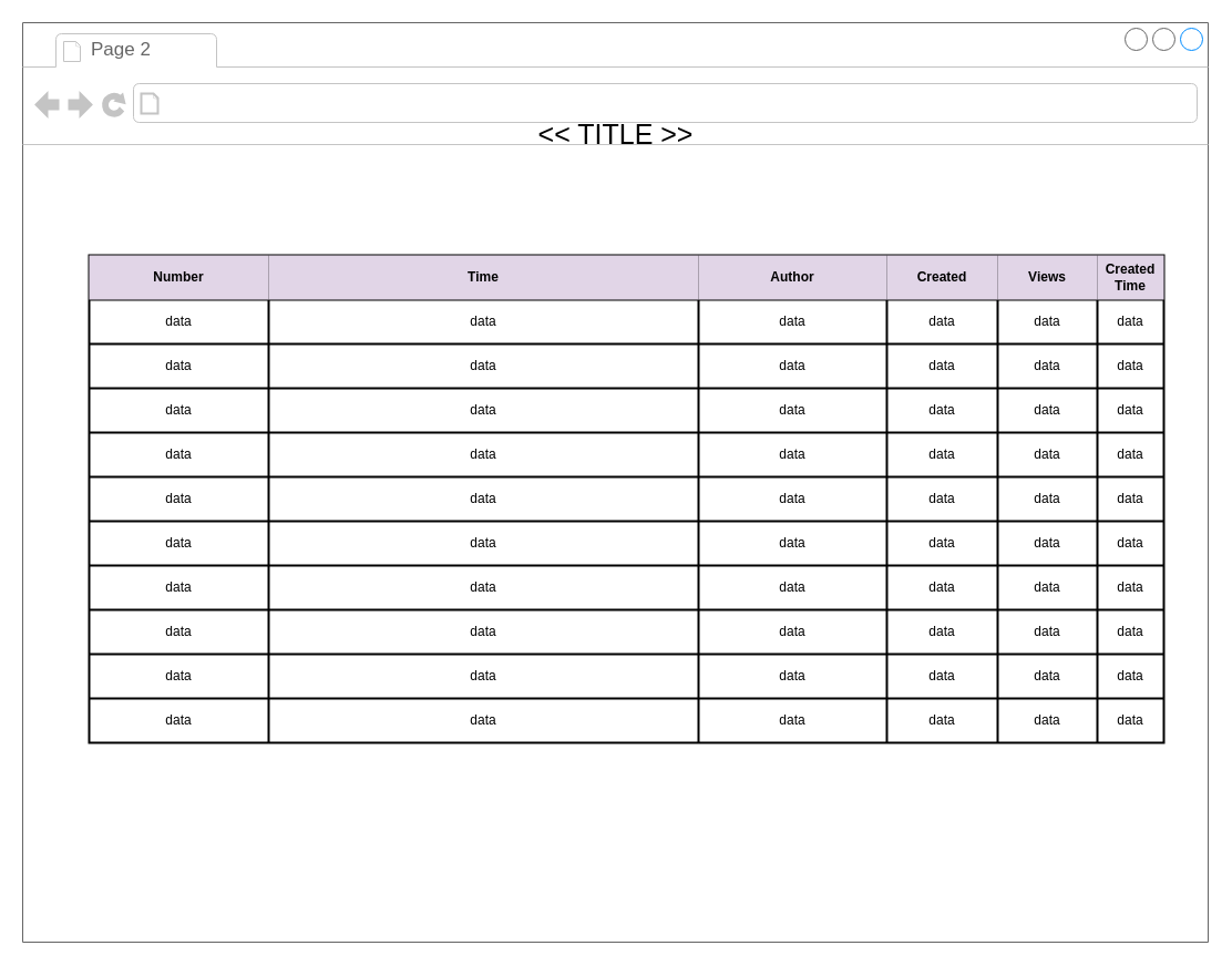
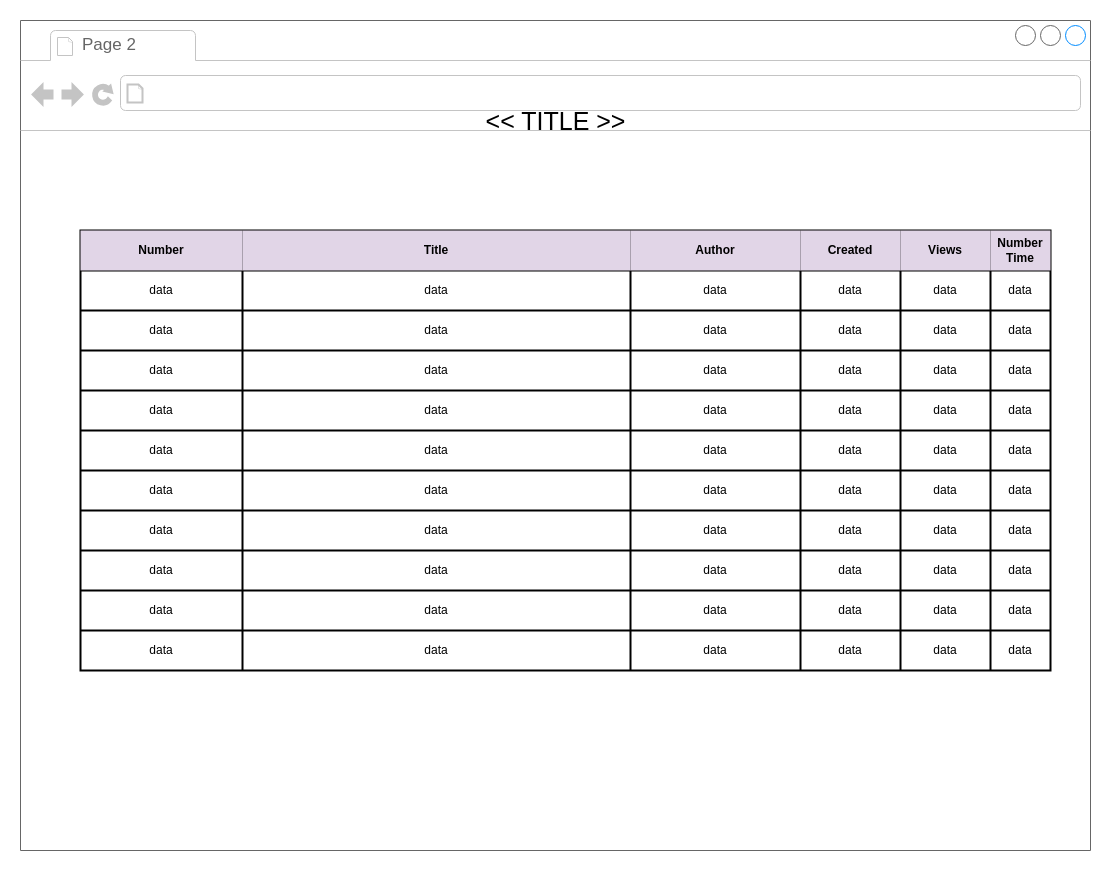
- <mxCell id="7" value="Time" style="shape=partialRectangle;html=1;whiteSpace=wrap;connectable=0;fillColor=#e1d5e7;top=0;left=0;bottom=0;right=0;overflow=hidden;fontStyle=1;strokeColor=#9673a6;" vertex="1" parent="5"><mxGeometry x="162" width="388" height="40" as="geometry"><mxRectangle width="388" height="40" as="alternateBounds" /></mxGeometry></mxCell>
+ <mxCell id="7" value="Title" style="shape=partialRectangle;html=1;whiteSpace=wrap;connectable=0;fillColor=#e1d5e7;top=0;left=0;bottom=0;right=0;overflow=hidden;fontStyle=1;strokeColor=#9673a6;" vertex="1" parent="5"><mxGeometry x="162" width="388" height="40" as="geometry"><mxRectangle width="388" height="40" as="alternateBounds" /></mxGeometry></mxCell>
- <mxCell id="11" value="Created&lt;br&gt;Time" style="shape=partialRectangle;html=1;whiteSpace=wrap;connectable=0;fillColor=#e1d5e7;top=0;left=0;bottom=0;right=0;overflow=hidden;fontStyle=1;strokeColor=#9673a6;" vertex="1" parent="5"><mxGeometry x="910" width="60" height="40" as="geometry"><mxRectangle width="60" height="40" as="alternateBounds" /></mxGeometry></mxCell>
+ <mxCell id="11" value="Number&lt;br&gt;Time" style="shape=partialRectangle;html=1;whiteSpace=wrap;connectable=0;fillColor=#e1d5e7;top=0;left=0;bottom=0;right=0;overflow=hidden;fontStyle=1;strokeColor=#9673a6;" vertex="1" parent="5"><mxGeometry x="910" width="60" height="40" as="geometry"><mxRectangle width="60" height="40" as="alternateBounds" /></mxGeometry></mxCell>
